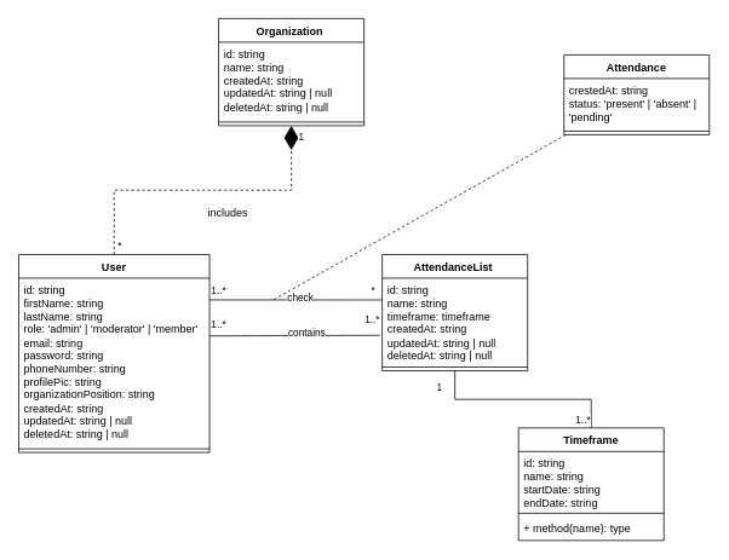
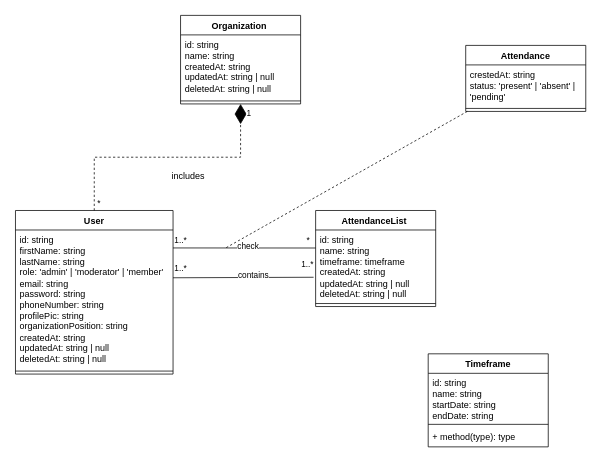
- <mxCell id="27" value="" style="endArrow=none;html=1;edgeStyle=orthogonalEdgeStyle;rounded=0;" edge="1" parent="1" source="8" target="22"><mxGeometry width="50" height="50" relative="1" as="geometry"><mxPoint x="630" y="350" as="sourcePoint" /><mxPoint x="680" y="300" as="targetPoint" /></mxGeometry></mxCell>
- <mxCell id="28" value="1" style="edgeLabel;html=1;align=center;verticalAlign=middle;resizable=0;points=[];" vertex="1" connectable="0" parent="27"><mxGeometry x="-0.58" y="-2" relative="1" as="geometry"><mxPoint x="-31" y="-16" as="offset" /></mxGeometry></mxCell>
- <mxCell id="29" value="1..*" style="edgeLabel;html=1;align=center;verticalAlign=middle;resizable=0;points=[];" vertex="1" connectable="0" parent="27"><mxGeometry x="0.759" relative="1" as="geometry"><mxPoint x="-10" y="16" as="offset" /></mxGeometry></mxCell>
- <mxCell id="25" value="+ method(name): type" style="text;strokeColor=none;fillColor=none;align=left;verticalAlign=top;spacingLeft=4;spacingRight=4;overflow=hidden;rotatable=0;points=[[0,0.5],[1,0.5]];portConstraint=eastwest;whiteSpace=wrap;html=1;" parent="22" vertex="1"><mxGeometry y="98" width="160" height="26" as="geometry" /></mxCell>
+ <mxCell id="25" value="+ method(type): type" style="text;strokeColor=none;fillColor=none;align=left;verticalAlign=top;spacingLeft=4;spacingRight=4;overflow=hidden;rotatable=0;points=[[0,0.5],[1,0.5]];portConstraint=eastwest;whiteSpace=wrap;html=1;" parent="22" vertex="1"><mxGeometry y="98" width="160" height="26" as="geometry" /></mxCell>
